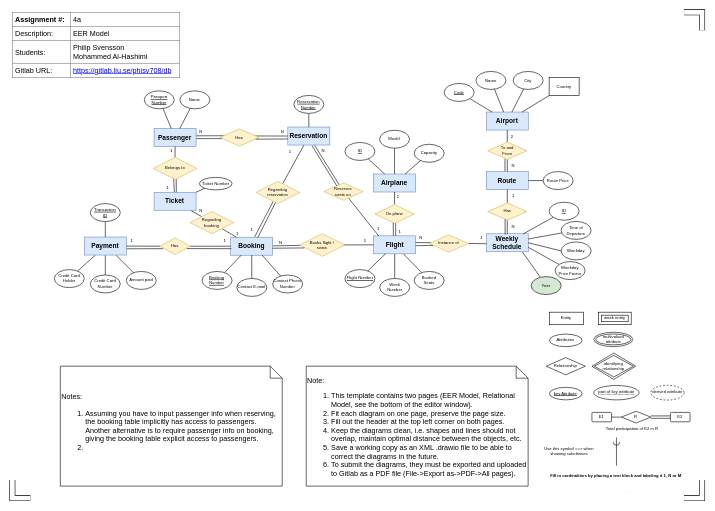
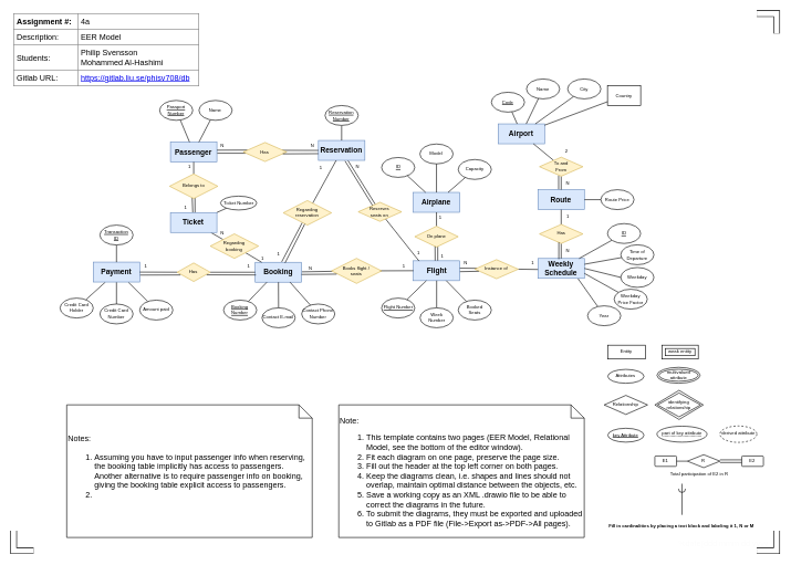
- <mxCell id="32" value="Airport" style="align=center;strokeColor=#6c8ebf;fillColor=#dae8fc;fontSize=11;labelBackgroundColor=none;shadow=0;fillStyle=auto;fontStyle=1;whiteSpace=wrap;html=1;" vertex="1" parent="1"><mxGeometry x="810.24" y="186.33" width="70" height="30" as="geometry" /></mxCell>
+ <mxCell id="32" value="Airport" style="align=center;strokeColor=#6c8ebf;fillColor=#dae8fc;fontSize=11;labelBackgroundColor=none;shadow=0;fillStyle=auto;fontStyle=1;whiteSpace=wrap;html=1;" vertex="1" parent="1"><mxGeometry x="750.24" y="186.33" width="70" height="30" as="geometry" /></mxCell>
- <mxCell id="55" value="Year" style="ellipse;whiteSpace=wrap;html=1;align=center;strokeColor=#000000;fillColor=#d5e8d4;fontSize=7;" vertex="1" parent="1"><mxGeometry x="885.01" y="460.68" width="50" height="30" as="geometry" /></mxCell>
+ <mxCell id="55" value="Year" style="ellipse;whiteSpace=wrap;html=1;align=center;strokeColor=#000000;fillColor=#ffffff;fontSize=7;" vertex="1" parent="1"><mxGeometry x="885.01" y="460.68" width="50" height="30" as="geometry" /></mxCell>
- <mxCell id="16" value="&lt;font style=&quot;font-size: 7px;&quot;&gt;Use this symbol ==&amp;gt; when showing subclasses &lt;/font&gt;" style="text;html=1;strokeColor=none;fillColor=none;align=center;verticalAlign=middle;whiteSpace=wrap;rounded=0;shadow=0;fontSize=7;" vertex="1" parent="12"><mxGeometry x="21.818" y="211.508" width="92.727" height="41.779" as="geometry" /></mxCell>
